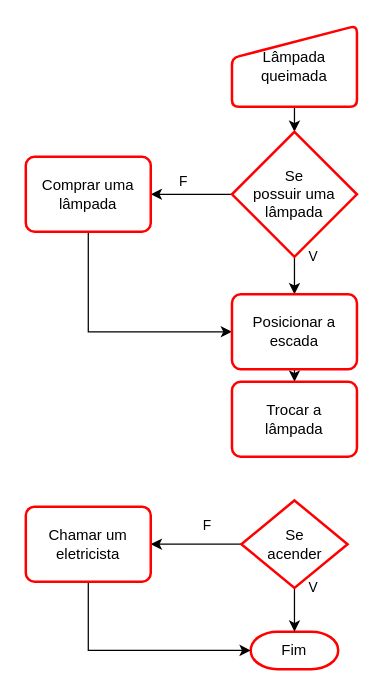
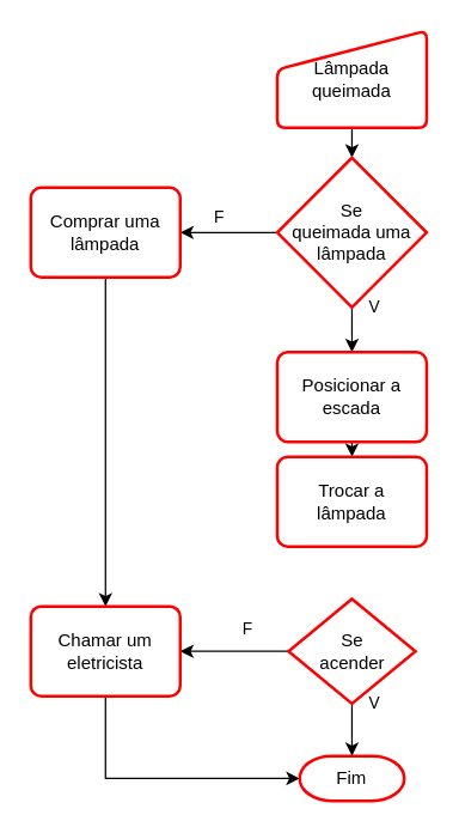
- <mxCell id="7" value="Se&lt;br&gt;possuir uma lâmpada" style="strokeWidth=2;html=1;shape=mxgraph.flowchart.decision;whiteSpace=wrap;strokeColor=#FF0000;" parent="1" vertex="1"><mxGeometry x="185" y="105" width="100" height="100" as="geometry" /></mxCell>
+ <mxCell id="7" value="Se&lt;br&gt;queimada uma lâmpada" style="strokeWidth=2;html=1;shape=mxgraph.flowchart.decision;whiteSpace=wrap;strokeColor=#FF0000;" parent="1" vertex="1"><mxGeometry x="185" y="105" width="100" height="100" as="geometry" /></mxCell>
- <mxCell id="8" style="edgeStyle=orthogonalEdgeStyle;rounded=0;orthogonalLoop=1;jettySize=auto;html=1;exitX=0.5;exitY=1;exitDx=0;exitDy=0;entryX=0;entryY=0.5;entryDx=0;entryDy=0;strokeColor=#000000;" parent="1" source="9" target="11" edge="1"><mxGeometry relative="1" as="geometry" /></mxCell>
+ <mxCell id="8" style="edgeStyle=orthogonalEdgeStyle;rounded=0;orthogonalLoop=1;jettySize=auto;html=1;exitX=0.5;exitY=1;exitDx=0;exitDy=0;strokeColor=#000000;" parent="1" source="9" target="17" edge="1"><mxGeometry relative="1" as="geometry" /></mxCell>
